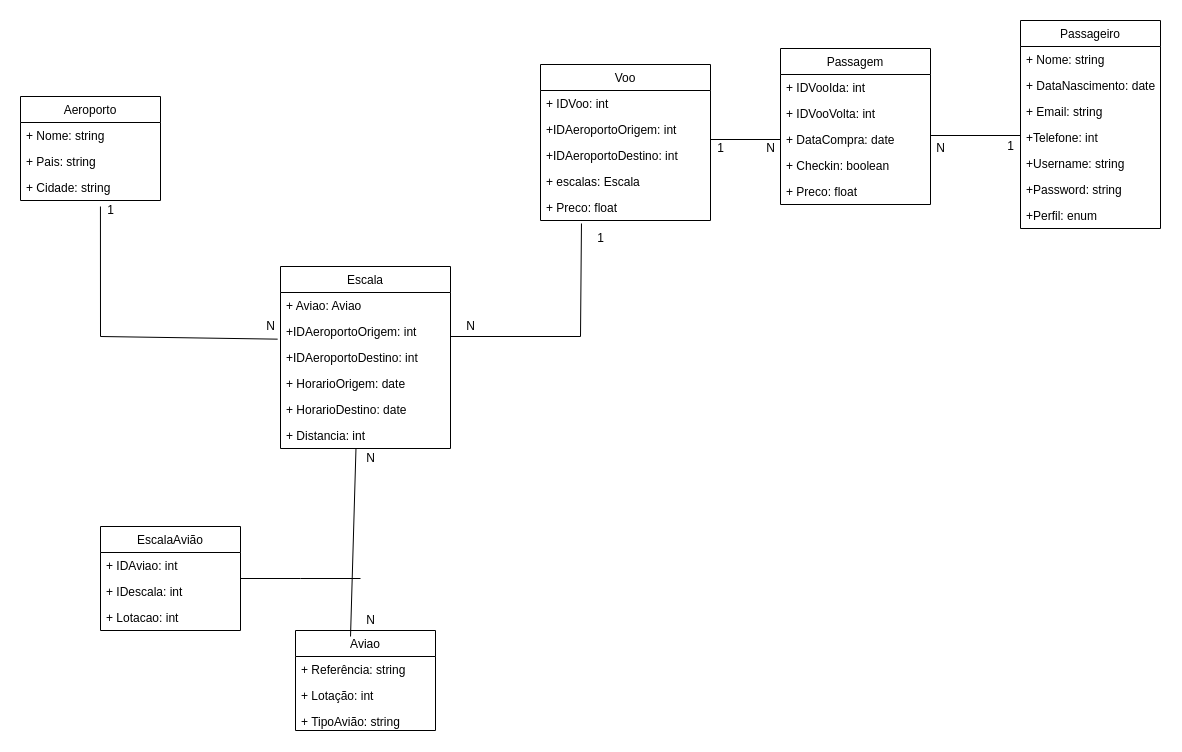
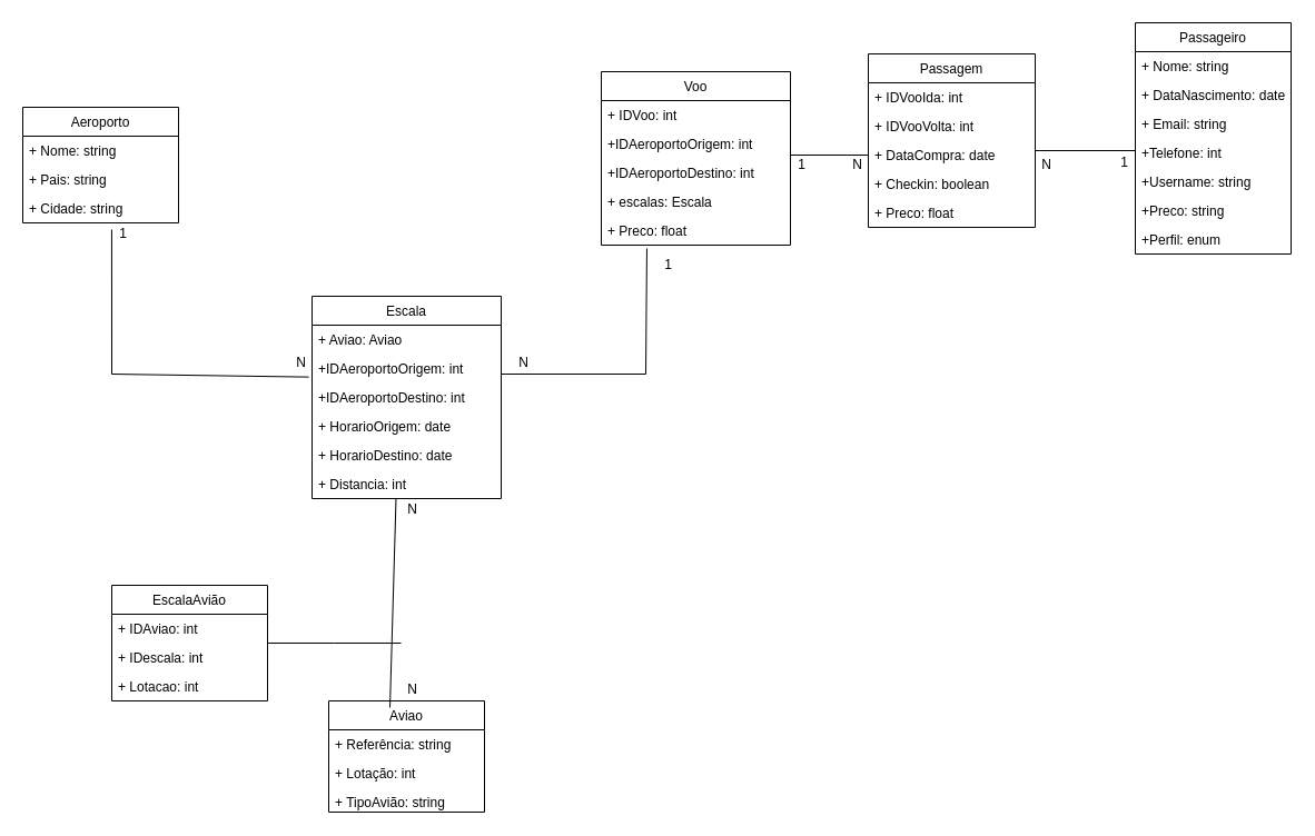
- <mxCell id="24" value="+Password: string" style="text;strokeColor=none;fillColor=none;align=left;verticalAlign=top;spacingLeft=4;spacingRight=4;overflow=hidden;rotatable=0;points=[[0,0.5],[1,0.5]];portConstraint=eastwest;" parent="18" vertex="1"><mxGeometry y="156" width="140" height="26" as="geometry" /></mxCell>
+ <mxCell id="24" value="+Preco: string" style="text;strokeColor=none;fillColor=none;align=left;verticalAlign=top;spacingLeft=4;spacingRight=4;overflow=hidden;rotatable=0;points=[[0,0.5],[1,0.5]];portConstraint=eastwest;" parent="18" vertex="1"><mxGeometry y="156" width="140" height="26" as="geometry" /></mxCell>
